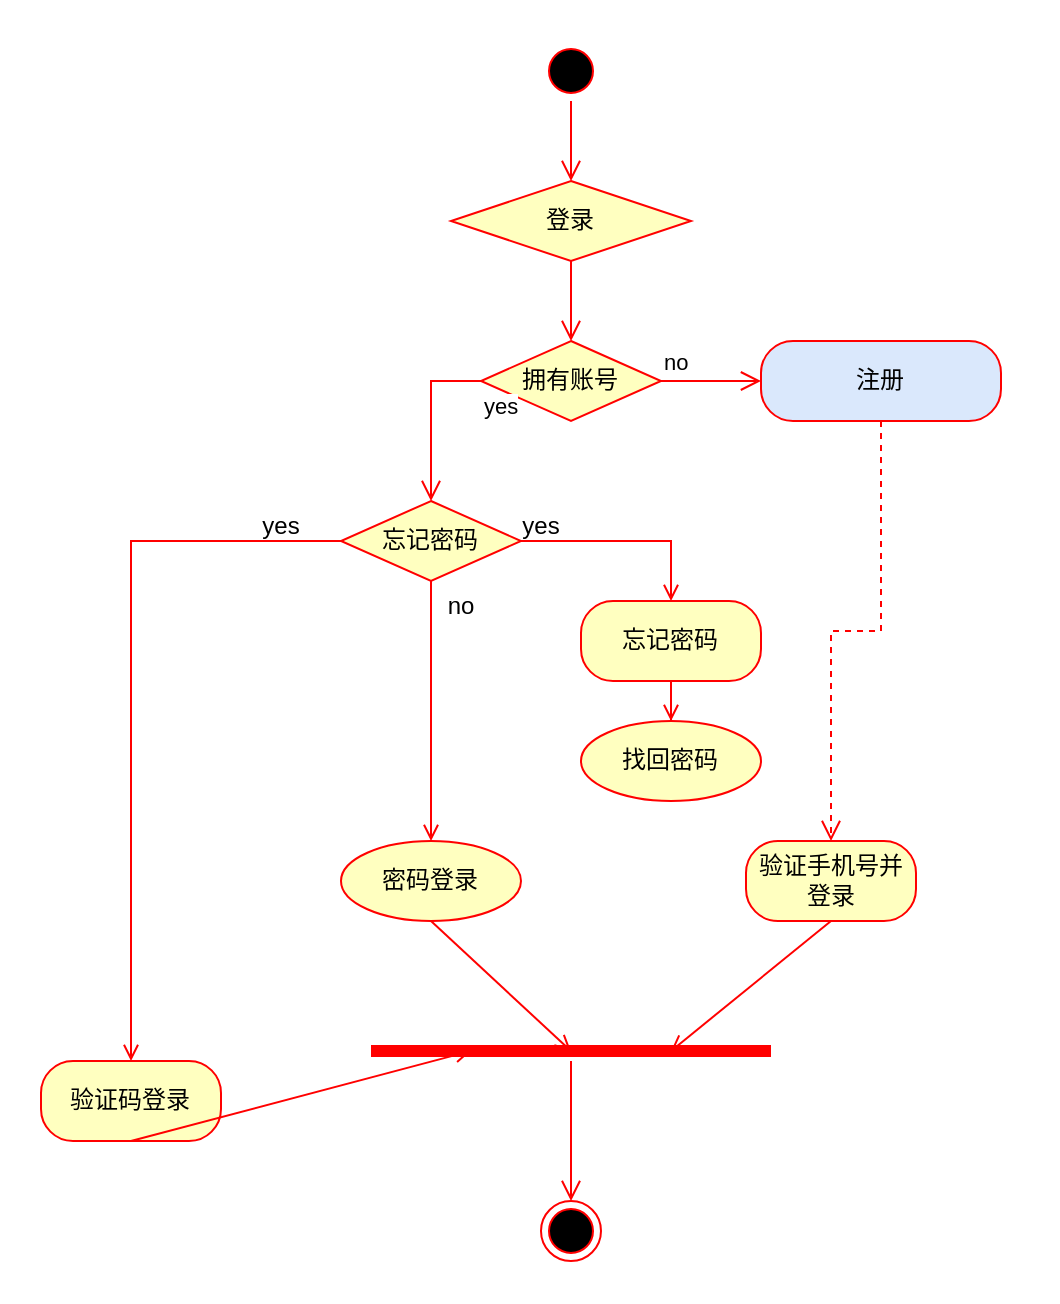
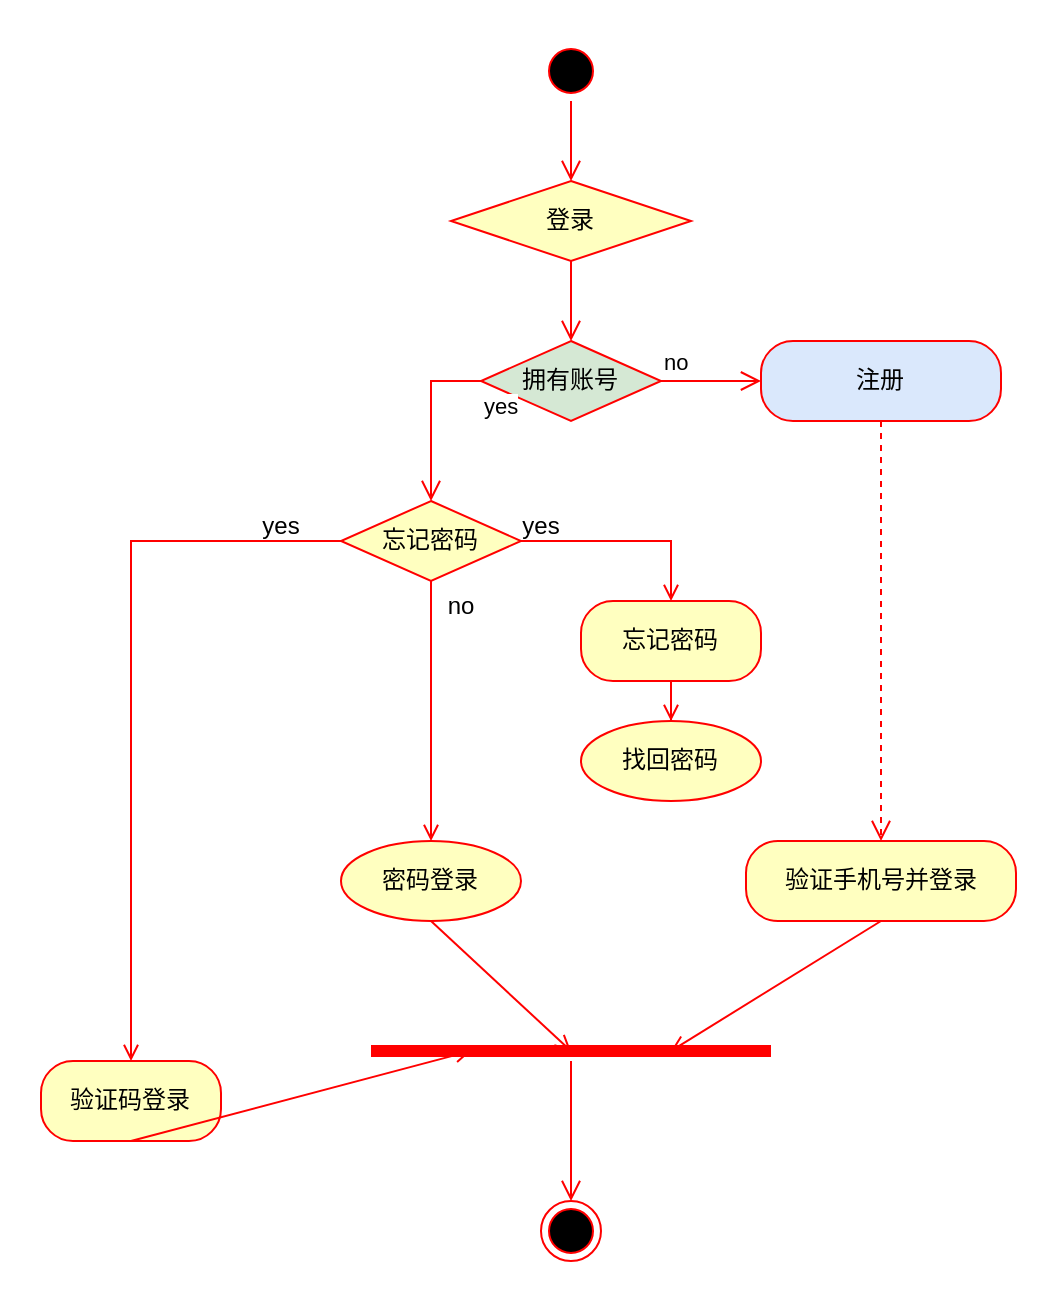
- <mxCell id="6" value="拥有账号" style="rhombus;whiteSpace=wrap;html=1;fontColor=#000000;fillColor=#ffffc0;strokeColor=#ff0000;" parent="1" vertex="1"><mxGeometry x="240" y="170" width="90" height="40" as="geometry" /></mxCell>
+ <mxCell id="6" value="拥有账号" style="rhombus;whiteSpace=wrap;html=1;fontColor=#000000;fillColor=#d5e8d4;strokeColor=#ff0000;" parent="1" vertex="1"><mxGeometry x="240" y="170" width="90" height="40" as="geometry" /></mxCell>
- <mxCell id="26" value="验证手机号并登录" style="rounded=1;whiteSpace=wrap;html=1;arcSize=40;fontColor=#000000;fillColor=#ffffc0;strokeColor=#ff0000;" parent="1" vertex="1"><mxGeometry x="372.5" y="420" width="85" height="40" as="geometry" /></mxCell>
+ <mxCell id="26" value="验证手机号并登录" style="rounded=1;whiteSpace=wrap;html=1;arcSize=40;fontColor=#000000;fillColor=#ffffc0;strokeColor=#ff0000;" parent="1" vertex="1"><mxGeometry x="372.5" y="420" width="135" height="40" as="geometry" /></mxCell>
